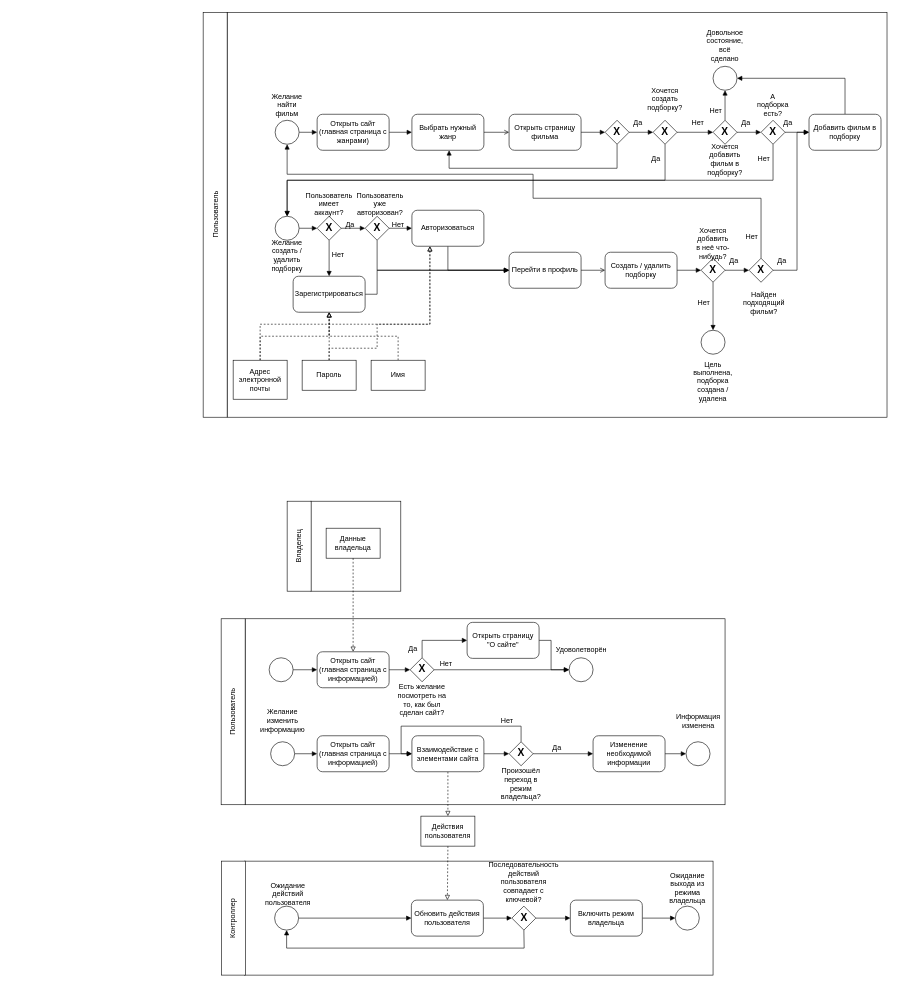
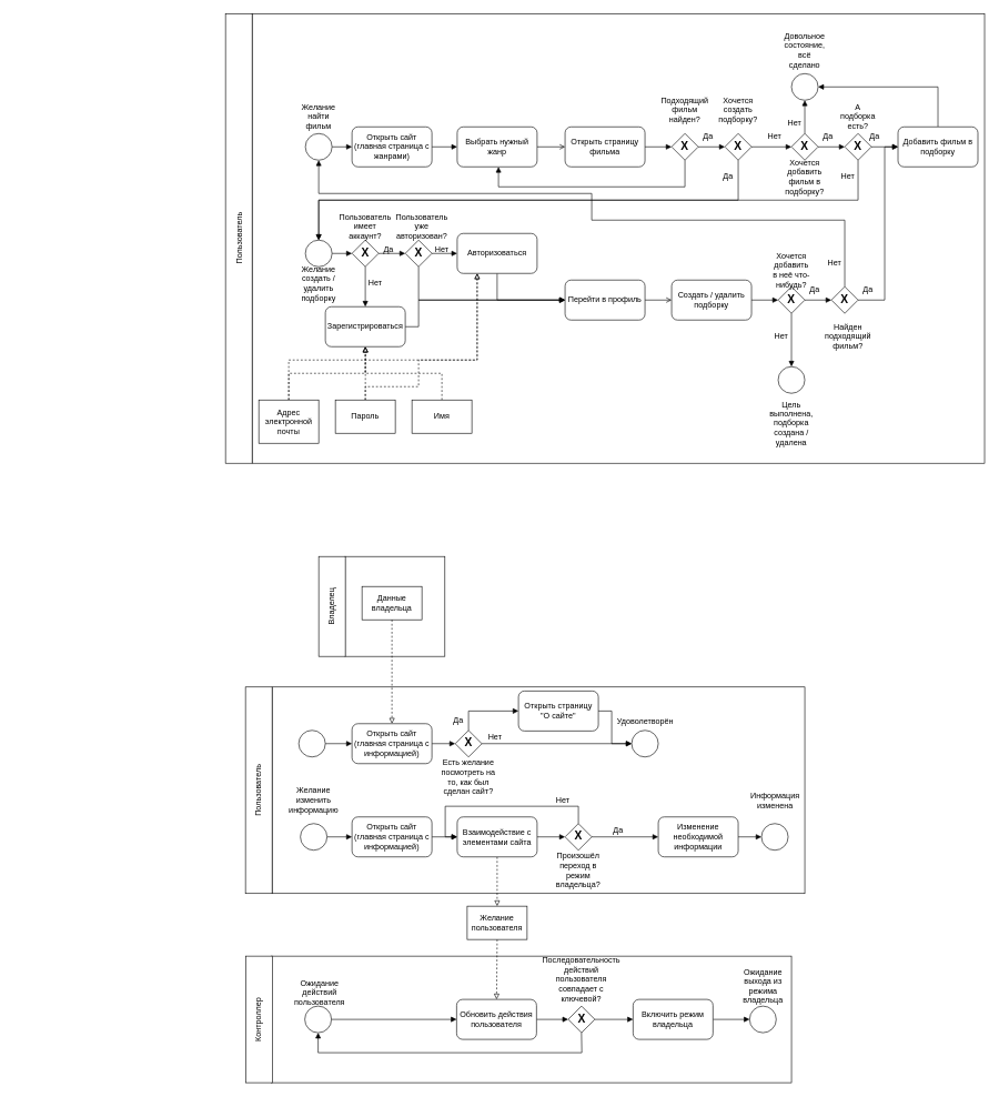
+ <mxCell id="132" value="Подходящий фильм найден?" style="text;strokeColor=none;align=center;fillColor=none;html=1;verticalAlign=middle;whiteSpace=wrap;rounded=0;fontSize=12;" parent="1" vertex="1"><mxGeometry x="998" y="150" width="60" height="30" as="geometry" /></mxCell>
- <mxCell id="72" value="Действия пользователя" style="whiteSpace=wrap;html=1;rounded=0;fontSize=12;" vertex="1" parent="1"><mxGeometry x="701" y="1360" width="90" height="50" as="geometry" /></mxCell>
+ <mxCell id="72" value="Желание пользователя" style="whiteSpace=wrap;html=1;rounded=0;fontSize=12;" vertex="1" parent="1"><mxGeometry x="701" y="1360" width="90" height="50" as="geometry" /></mxCell>
